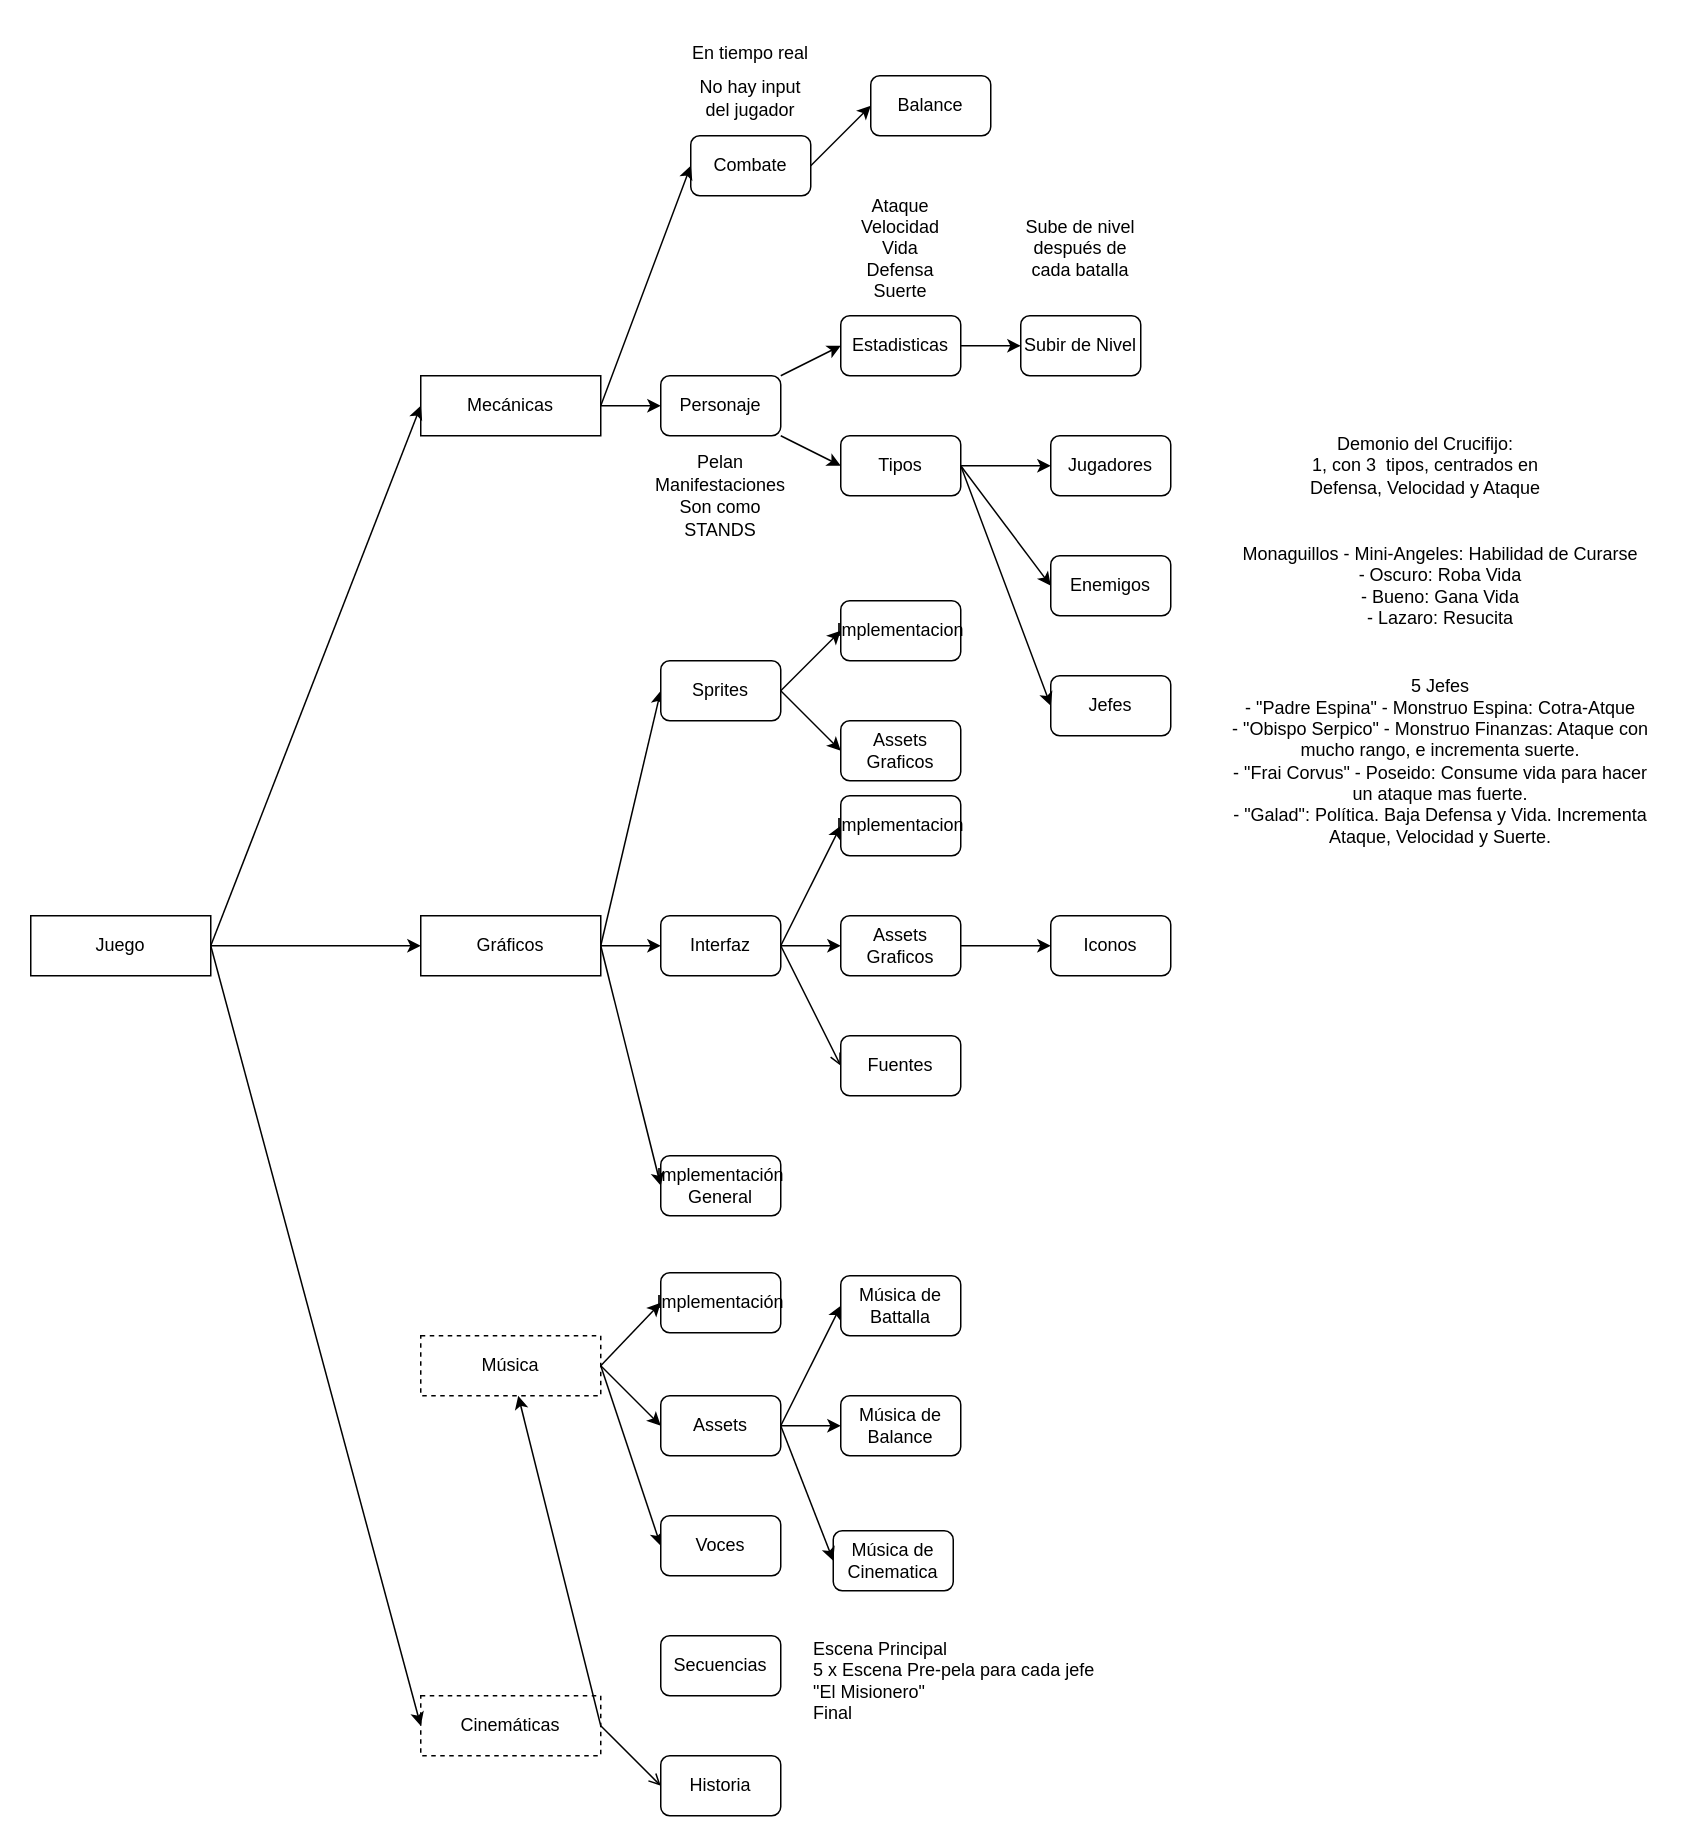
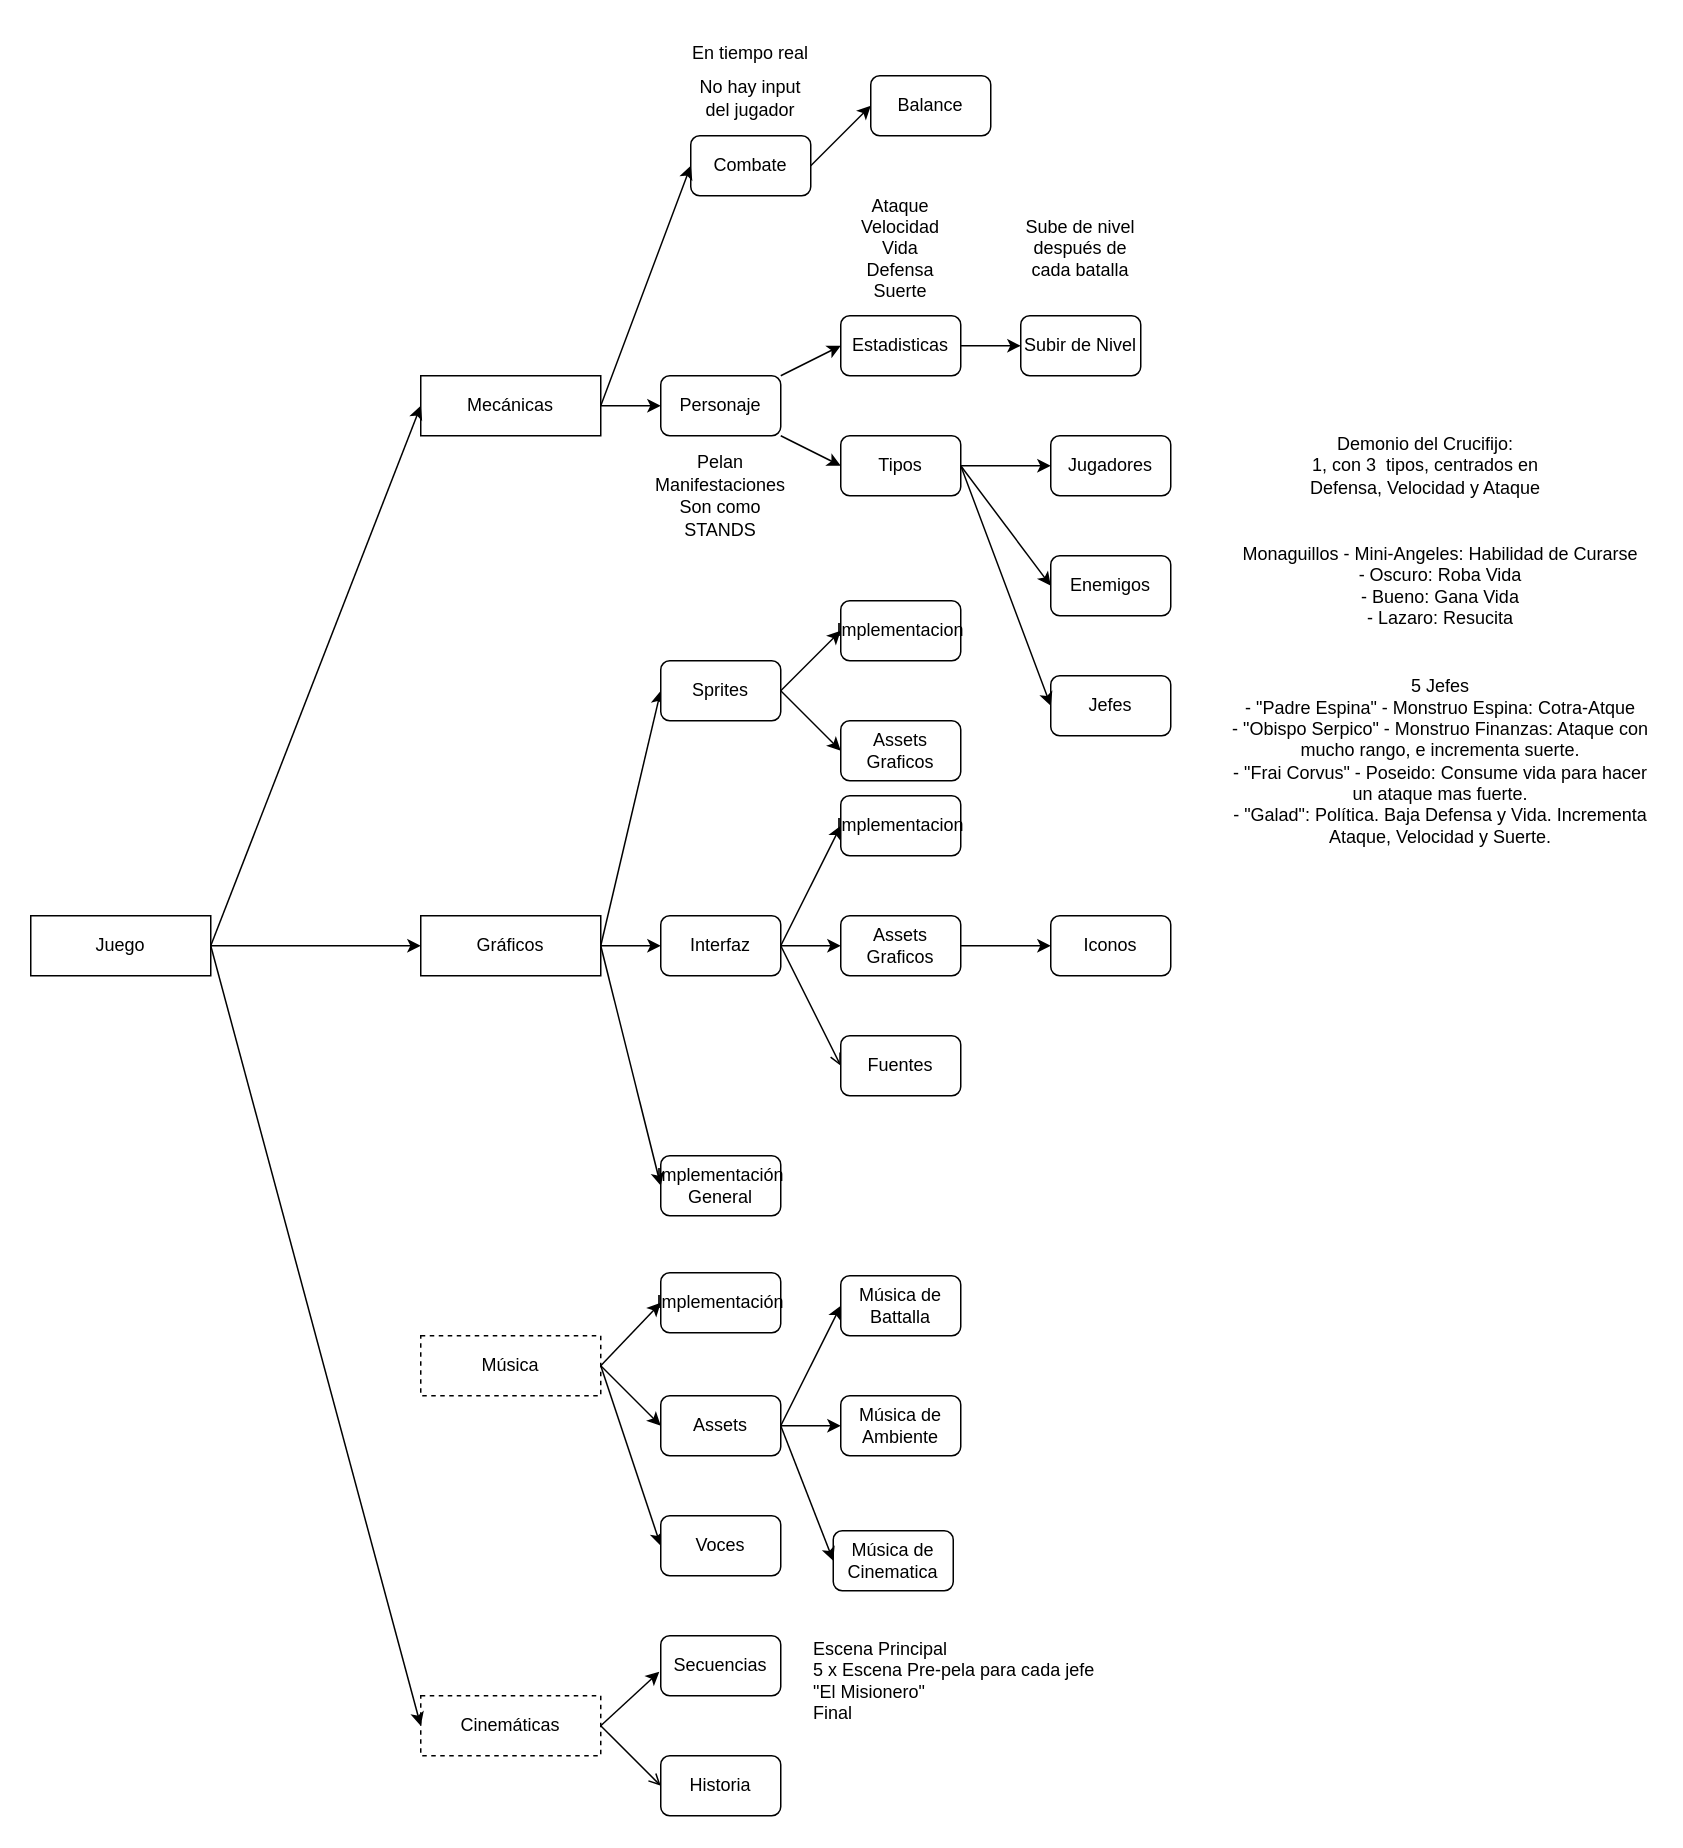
- <mxCell id="9" value="Música de Balance" style="rounded=1;whiteSpace=wrap;html=1;" vertex="1" parent="1"><mxGeometry x="560" y="930" width="80" height="40" as="geometry" /></mxCell>
+ <mxCell id="9" value="Música de Ambiente" style="rounded=1;whiteSpace=wrap;html=1;" vertex="1" parent="1"><mxGeometry x="560" y="930" width="80" height="40" as="geometry" /></mxCell>
- <mxCell id="46" value="" style="endArrow=classic;html=1;rounded=0;exitX=1;exitY=0.5;exitDx=0;exitDy=0;" edge="1" parent="1" source="5" target="4"><mxGeometry width="50" height="50" relative="1" as="geometry"><mxPoint x="460" y="1050" as="sourcePoint" /><mxPoint x="510" y="1000" as="targetPoint" /></mxGeometry></mxCell>
+ <mxCell id="46" value="" style="endArrow=classic;html=1;rounded=0;exitX=1;exitY=0.5;exitDx=0;exitDy=0;entryX=-0.012;entryY=0.6;entryDx=0;entryDy=0;entryPerimeter=0;" edge="1" parent="1" source="5" target="44"><mxGeometry width="50" height="50" relative="1" as="geometry"><mxPoint x="460" y="1050" as="sourcePoint" /><mxPoint x="510" y="1000" as="targetPoint" /></mxGeometry></mxCell>
